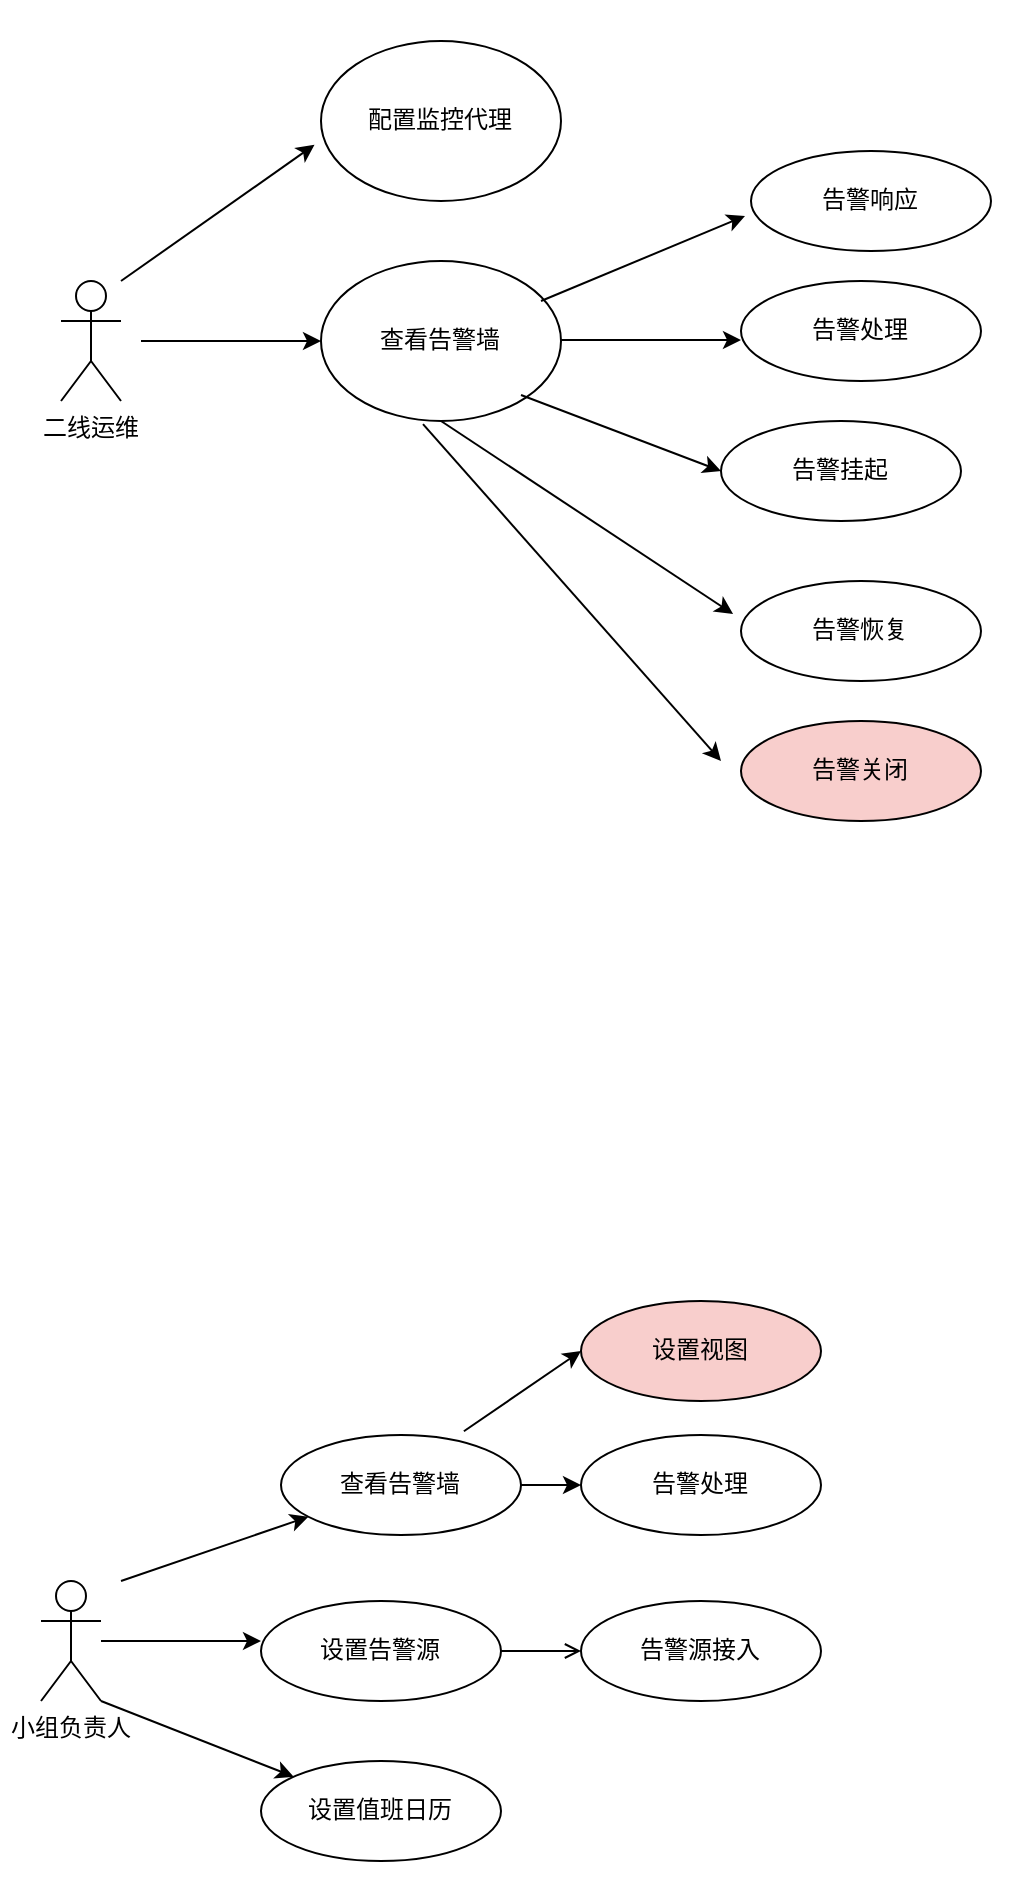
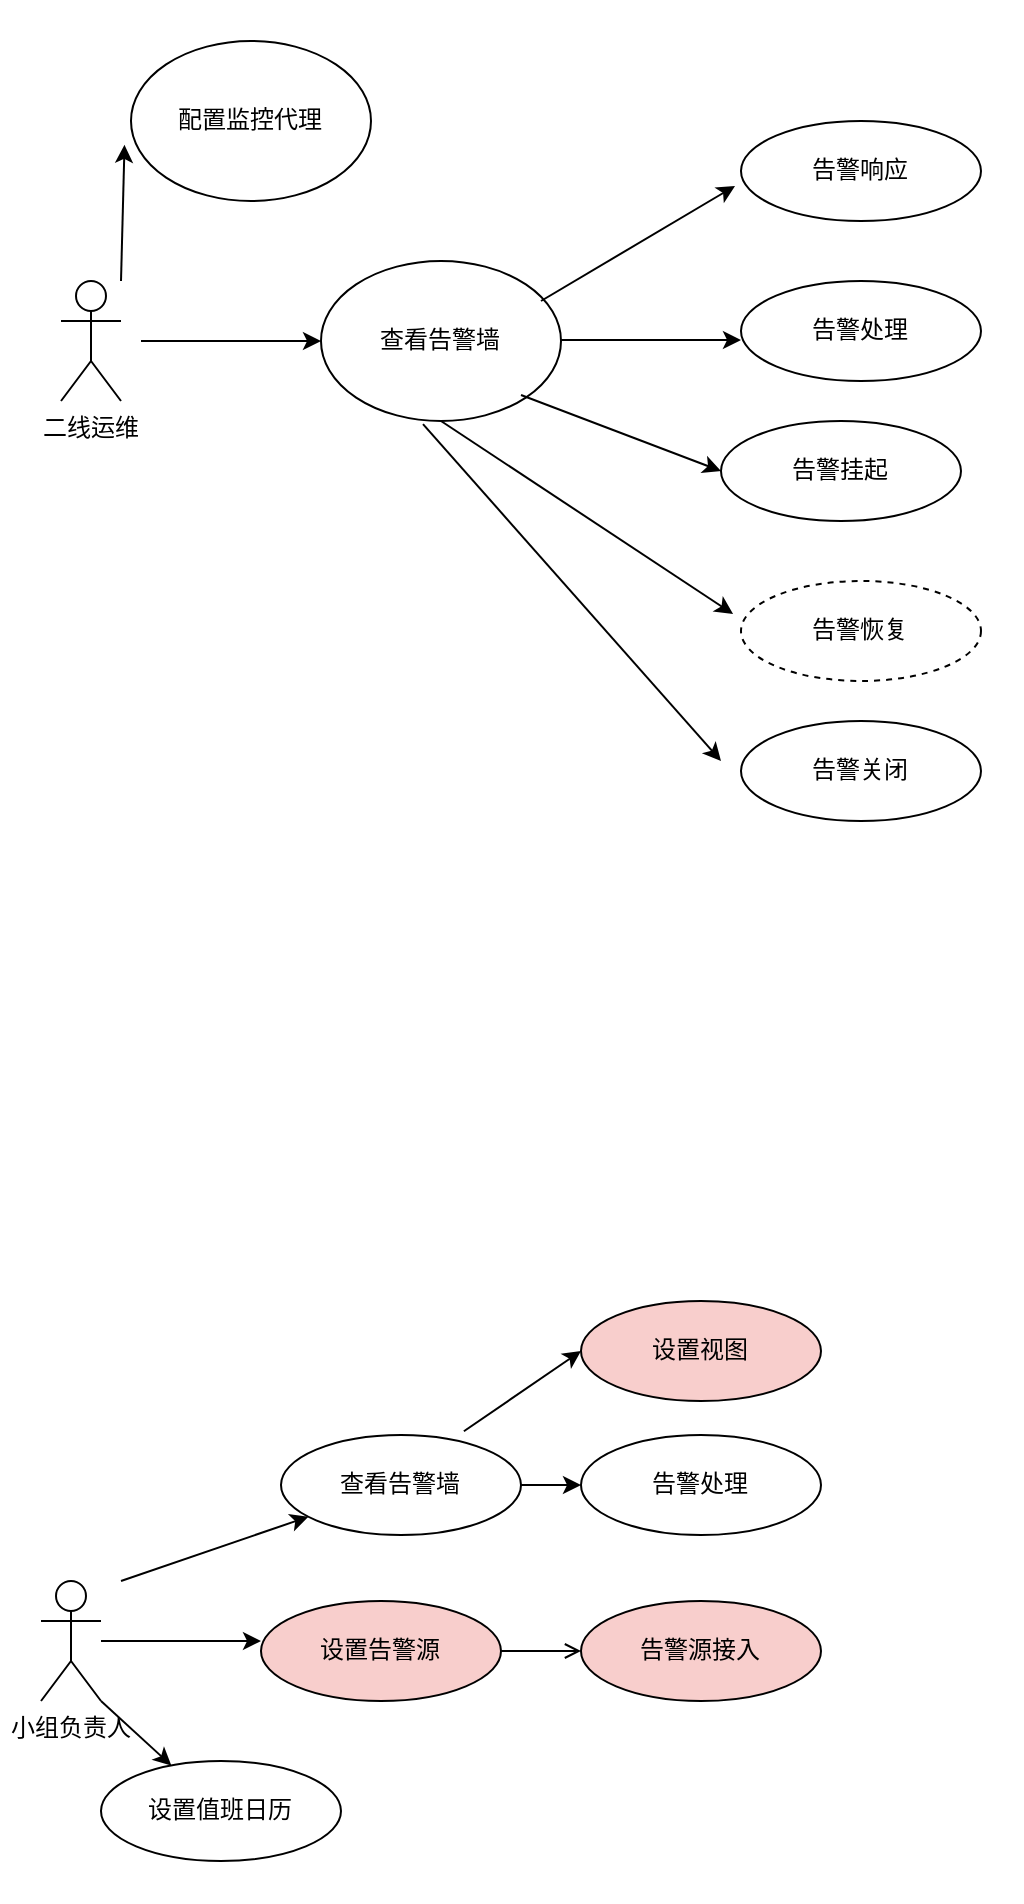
- <mxCell id="28" value="配置监控代理" style="ellipse;whiteSpace=wrap;html=1;" vertex="1" parent="1"><mxGeometry x="160" y="20" width="120" height="80" as="geometry" /></mxCell>
+ <mxCell id="28" value="配置监控代理" style="ellipse;whiteSpace=wrap;html=1;" vertex="1" parent="1"><mxGeometry x="65" y="20" width="120" height="80" as="geometry" /></mxCell>
- <mxCell id="4" value="告警响应" style="ellipse;whiteSpace=wrap;html=1;" parent="1" vertex="1"><mxGeometry x="375" y="75" width="120" height="50" as="geometry" /></mxCell>
+ <mxCell id="4" value="告警响应" style="ellipse;whiteSpace=wrap;html=1;" parent="1" vertex="1"><mxGeometry x="370" y="60" width="120" height="50" as="geometry" /></mxCell>
- <mxCell id="9" value="告警恢复" style="ellipse;whiteSpace=wrap;html=1;" parent="1" vertex="1"><mxGeometry x="370" y="290" width="120" height="50" as="geometry" /></mxCell>
+ <mxCell id="9" value="告警恢复" style="ellipse;whiteSpace=wrap;html=1;dashed=1;" parent="1" vertex="1"><mxGeometry x="370" y="290" width="120" height="50" as="geometry" /></mxCell>
- <mxCell id="13" value="告警关闭" style="ellipse;whiteSpace=wrap;html=1;fillColor=#f8cecc;" parent="1" vertex="1"><mxGeometry x="370" y="360" width="120" height="50" as="geometry" /></mxCell>
+ <mxCell id="13" value="告警关闭" style="ellipse;whiteSpace=wrap;html=1;" parent="1" vertex="1"><mxGeometry x="370" y="360" width="120" height="50" as="geometry" /></mxCell>
- <mxCell id="19" value="设置告警源" style="ellipse;whiteSpace=wrap;html=1;" parent="1" vertex="1"><mxGeometry x="130" y="800" width="120" height="50" as="geometry" /></mxCell>
+ <mxCell id="19" value="设置告警源" style="ellipse;whiteSpace=wrap;html=1;fillColor=#f8cecc;" parent="1" vertex="1"><mxGeometry x="130" y="800" width="120" height="50" as="geometry" /></mxCell>
- <mxCell id="20" value="告警源接入" style="ellipse;whiteSpace=wrap;html=1;" parent="1" vertex="1"><mxGeometry x="290" y="800" width="120" height="50" as="geometry" /></mxCell>
+ <mxCell id="20" value="告警源接入" style="ellipse;whiteSpace=wrap;html=1;fillColor=#f8cecc;" parent="1" vertex="1"><mxGeometry x="290" y="800" width="120" height="50" as="geometry" /></mxCell>
- <mxCell id="26" value="设置值班日历" style="ellipse;whiteSpace=wrap;html=1;" parent="1" vertex="1"><mxGeometry x="130" y="880" width="120" height="50" as="geometry" /></mxCell>
+ <mxCell id="26" value="设置值班日历" style="ellipse;whiteSpace=wrap;html=1;" parent="1" vertex="1"><mxGeometry x="50" y="880" width="120" height="50" as="geometry" /></mxCell>
